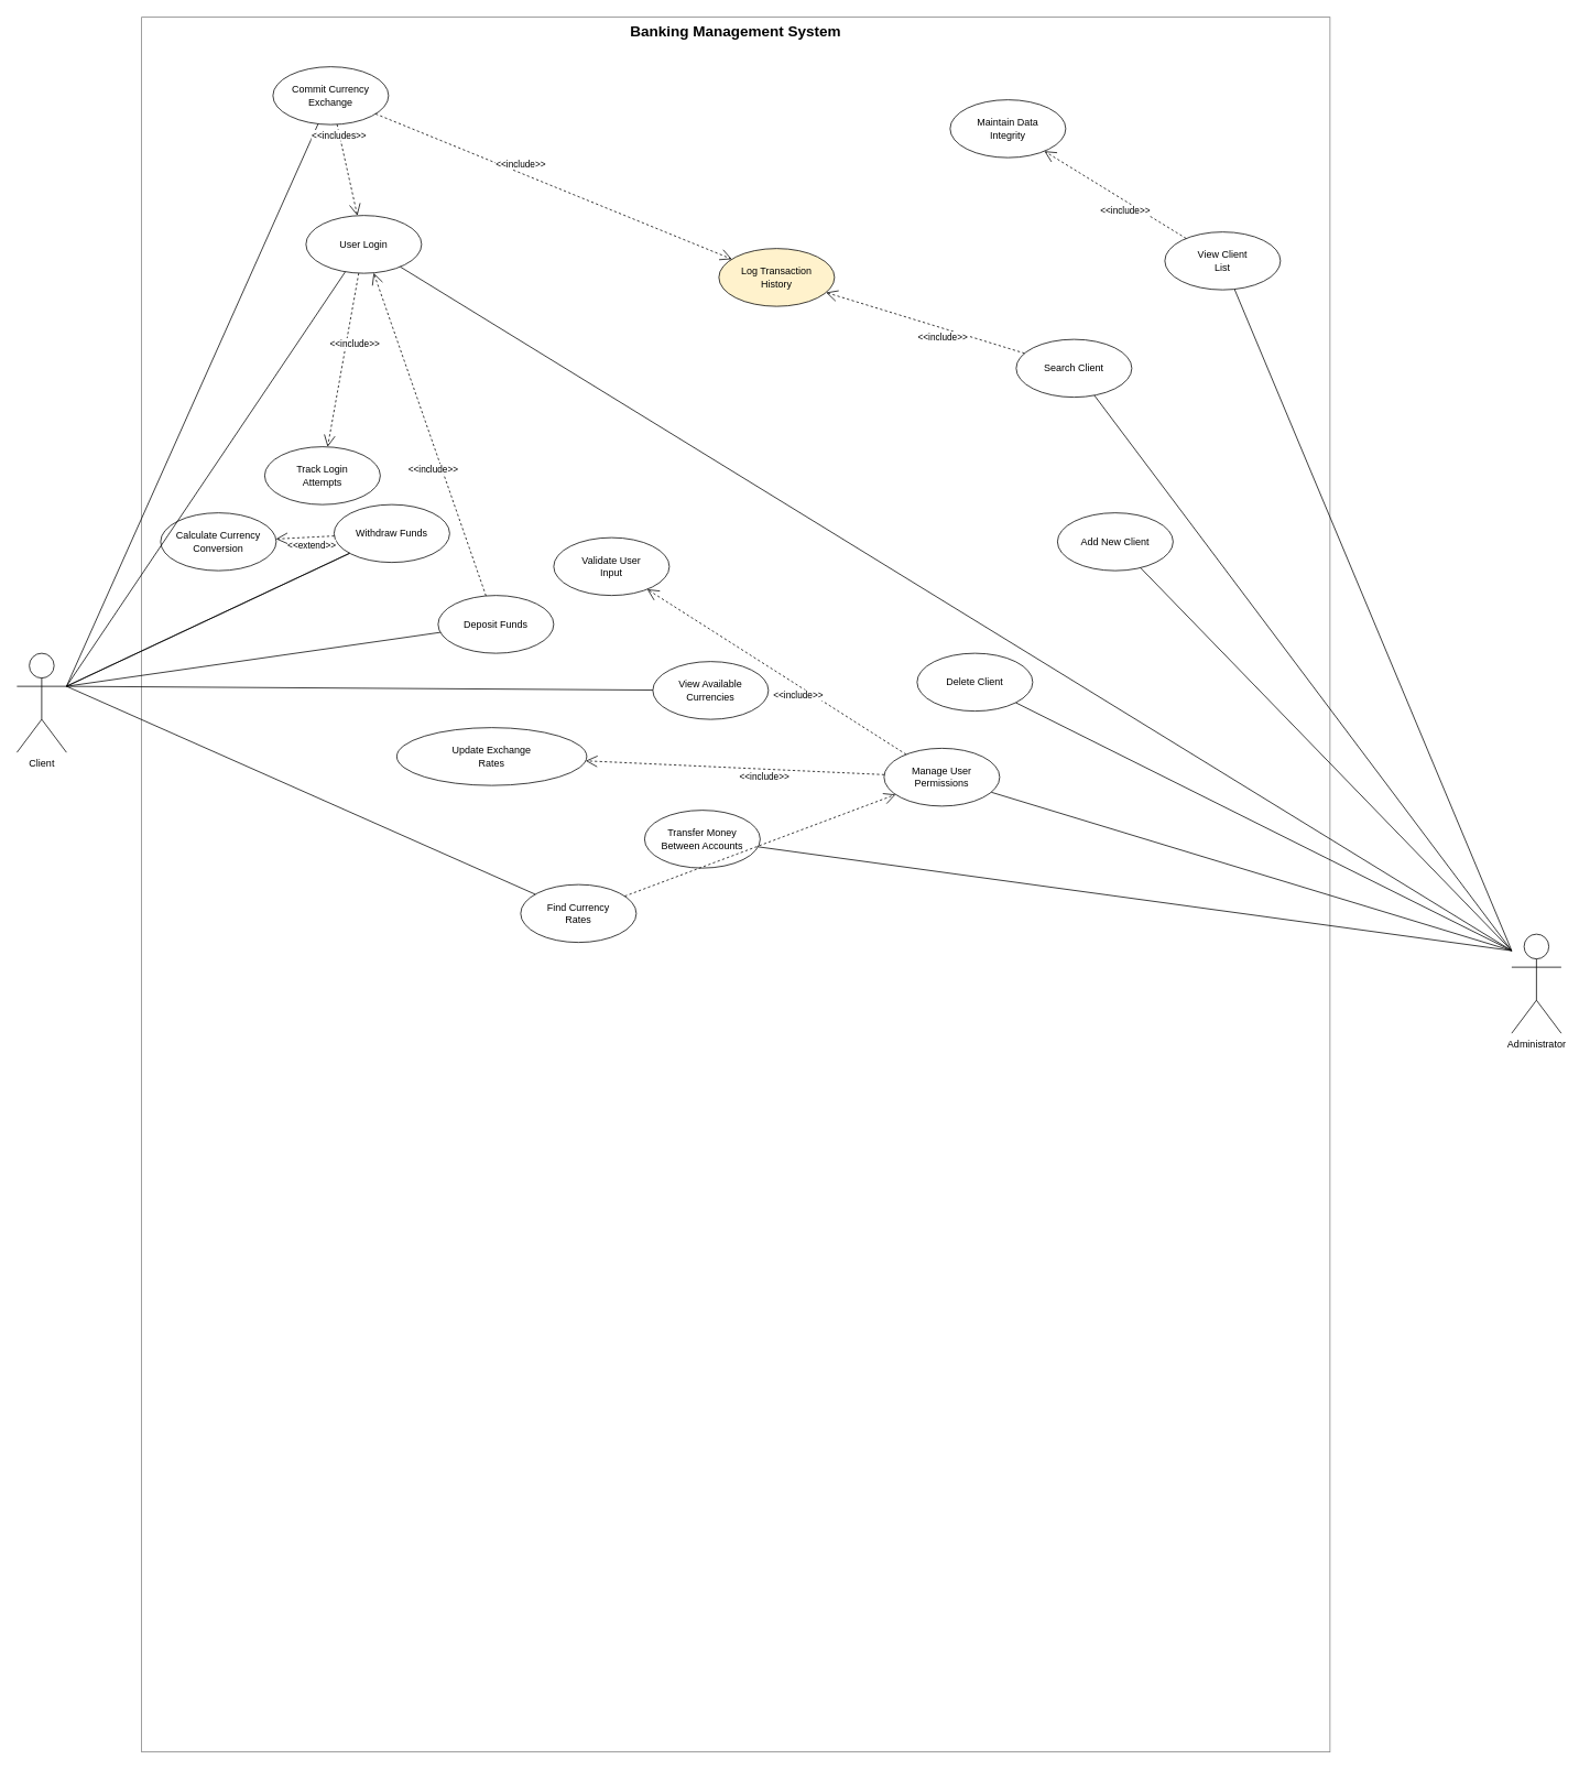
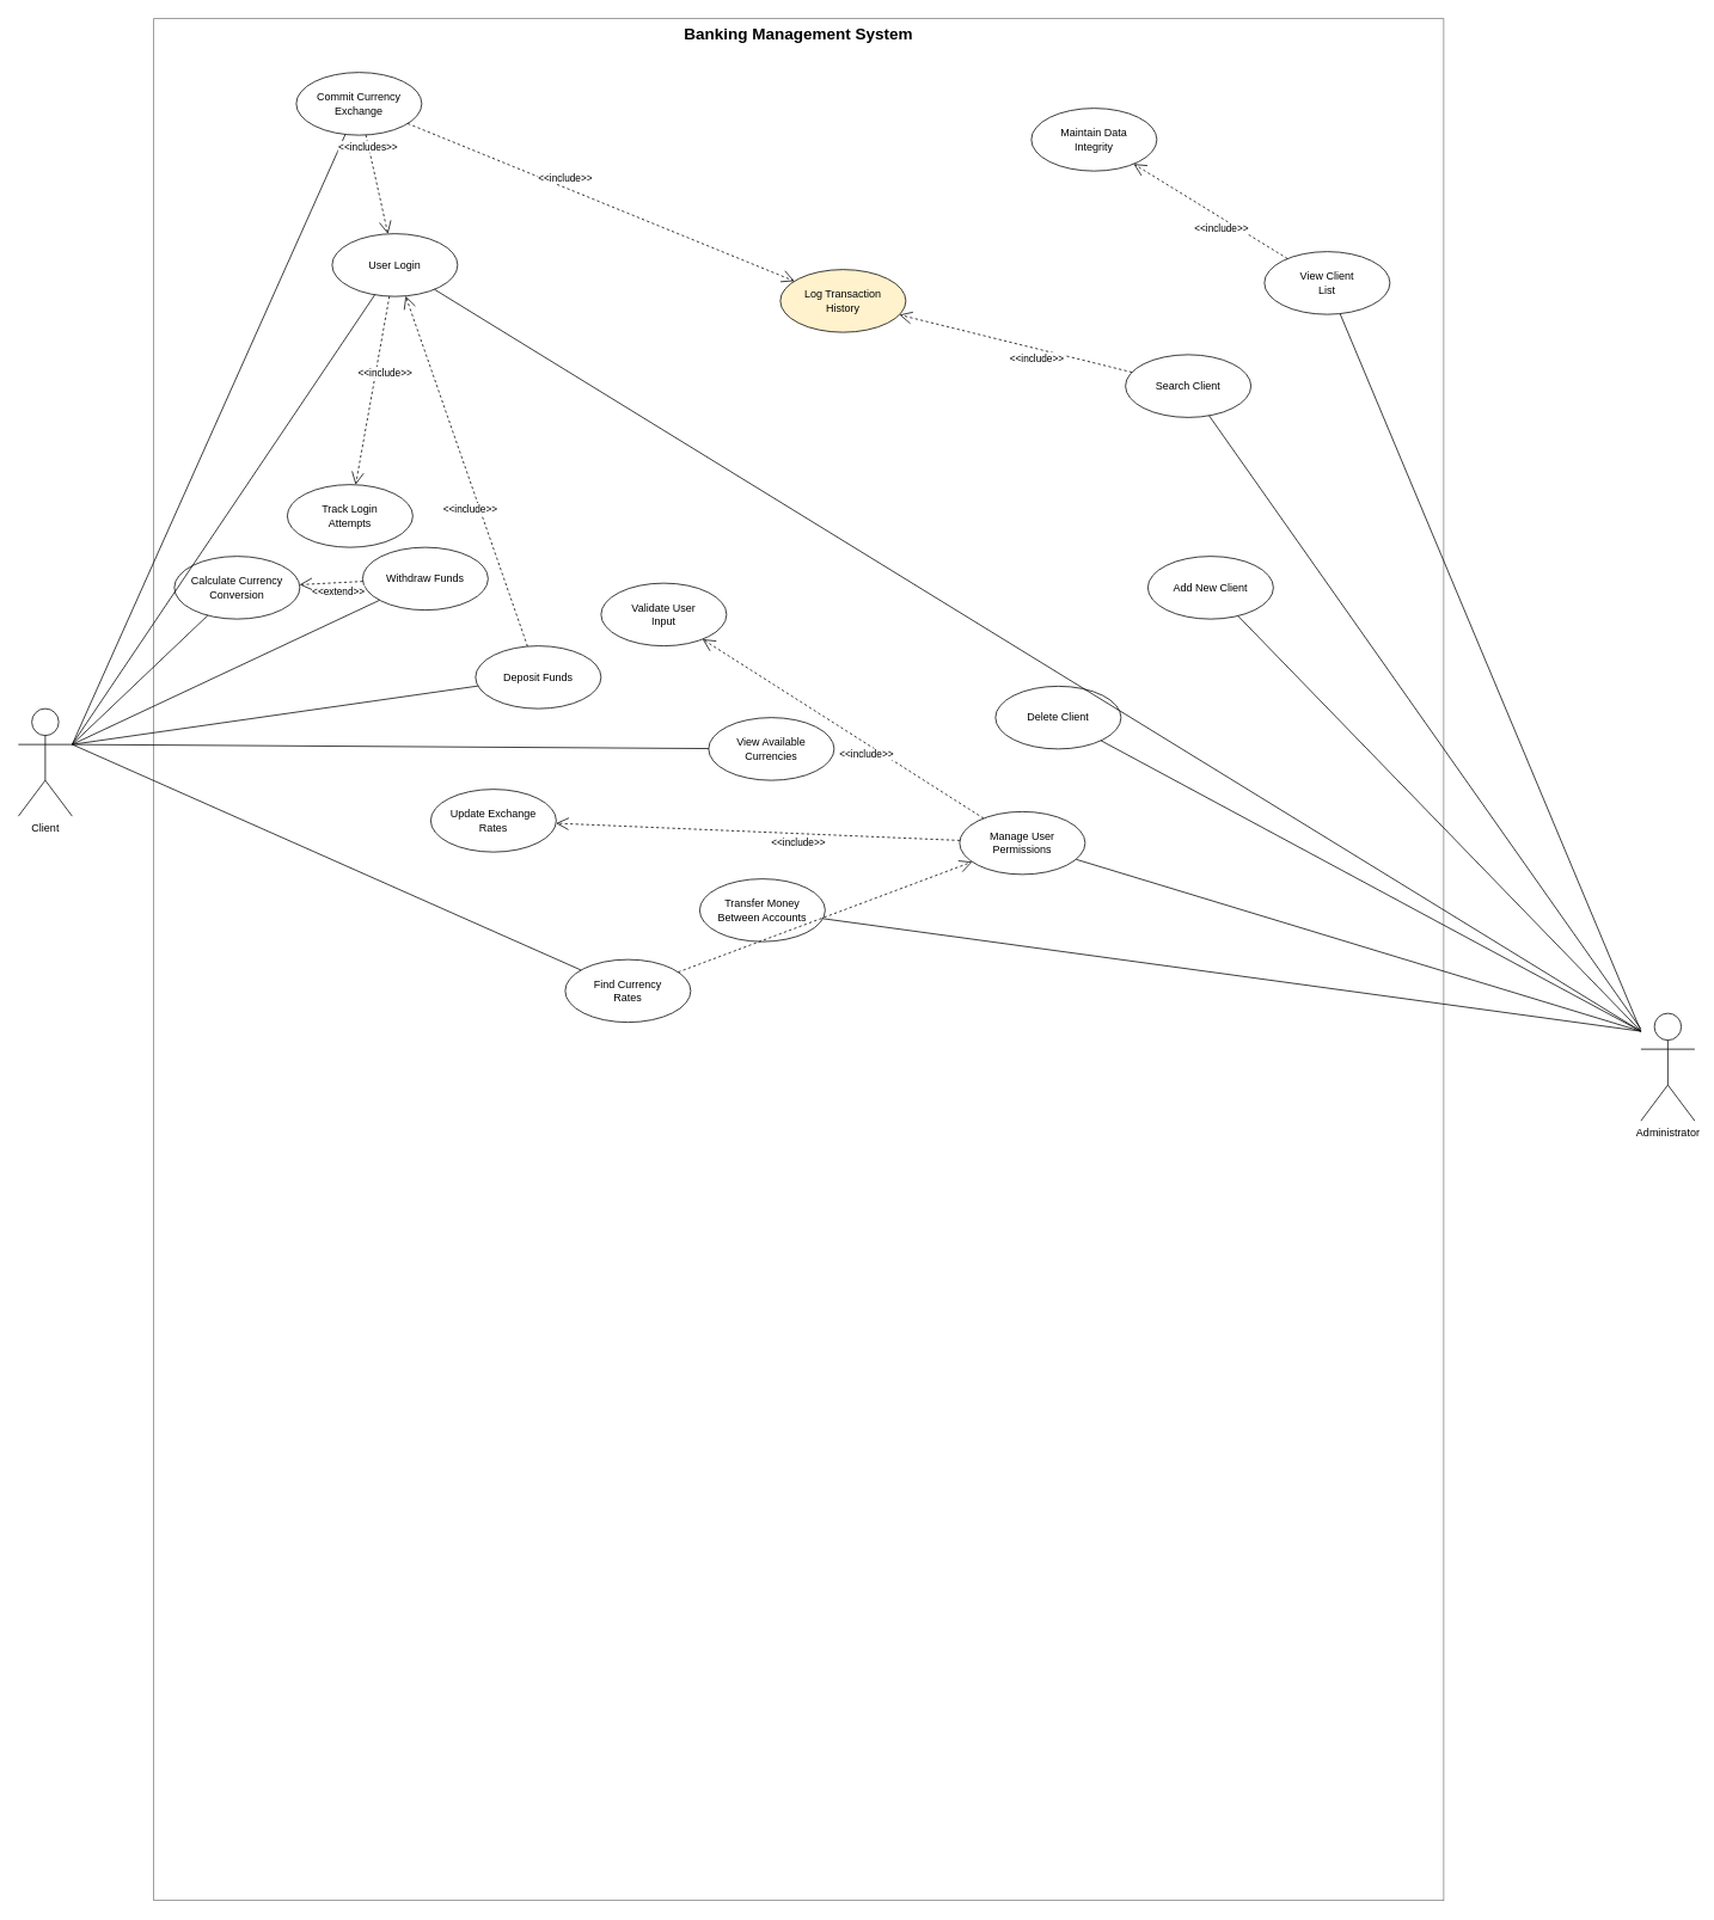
- <mxCell id="13" value="Search Client" style="ellipse;whiteSpace=wrap;html=1;" vertex="1" parent="1"><mxGeometry x="1230" y="410" width="140" height="70" as="geometry" /></mxCell>
+ <mxCell id="13" value="Search Client" style="ellipse;whiteSpace=wrap;html=1;" vertex="1" parent="1"><mxGeometry x="1255" y="395" width="140" height="70" as="geometry" /></mxCell>
- <mxCell id="27" value="" style="endArrow=none;html=1;rounded=0;exitX=1;exitY=0.333;exitDx=0;exitDy=0;exitPerimeter=0;" edge="1" parent="1" source="3" target="7"><mxGeometry relative="1" as="geometry" /></mxCell>
+ <mxCell id="27" value="" style="endArrow=none;html=1;rounded=0;exitX=1;exitY=0.333;exitDx=0;exitDy=0;exitPerimeter=0;" edge="1" parent="1" source="3" target="10"><mxGeometry relative="1" as="geometry" /></mxCell>
- <mxCell id="15" value="Delete Client" style="ellipse;whiteSpace=wrap;html=1;" vertex="1" parent="1"><mxGeometry x="1110" y="790" width="140" height="70" as="geometry" /></mxCell>
+ <mxCell id="15" value="Delete Client" style="ellipse;whiteSpace=wrap;html=1;" vertex="1" parent="1"><mxGeometry x="1110" y="765" width="140" height="70" as="geometry" /></mxCell>
- <mxCell id="20" value="Update Exchange&lt;br&gt;Rates" style="ellipse;whiteSpace=wrap;html=1;" vertex="1" parent="1"><mxGeometry x="480" y="880" width="230" height="70" as="geometry" /></mxCell>
+ <mxCell id="20" value="Update Exchange&lt;br&gt;Rates" style="ellipse;whiteSpace=wrap;html=1;" vertex="1" parent="1"><mxGeometry x="480" y="880" width="140" height="70" as="geometry" /></mxCell>
